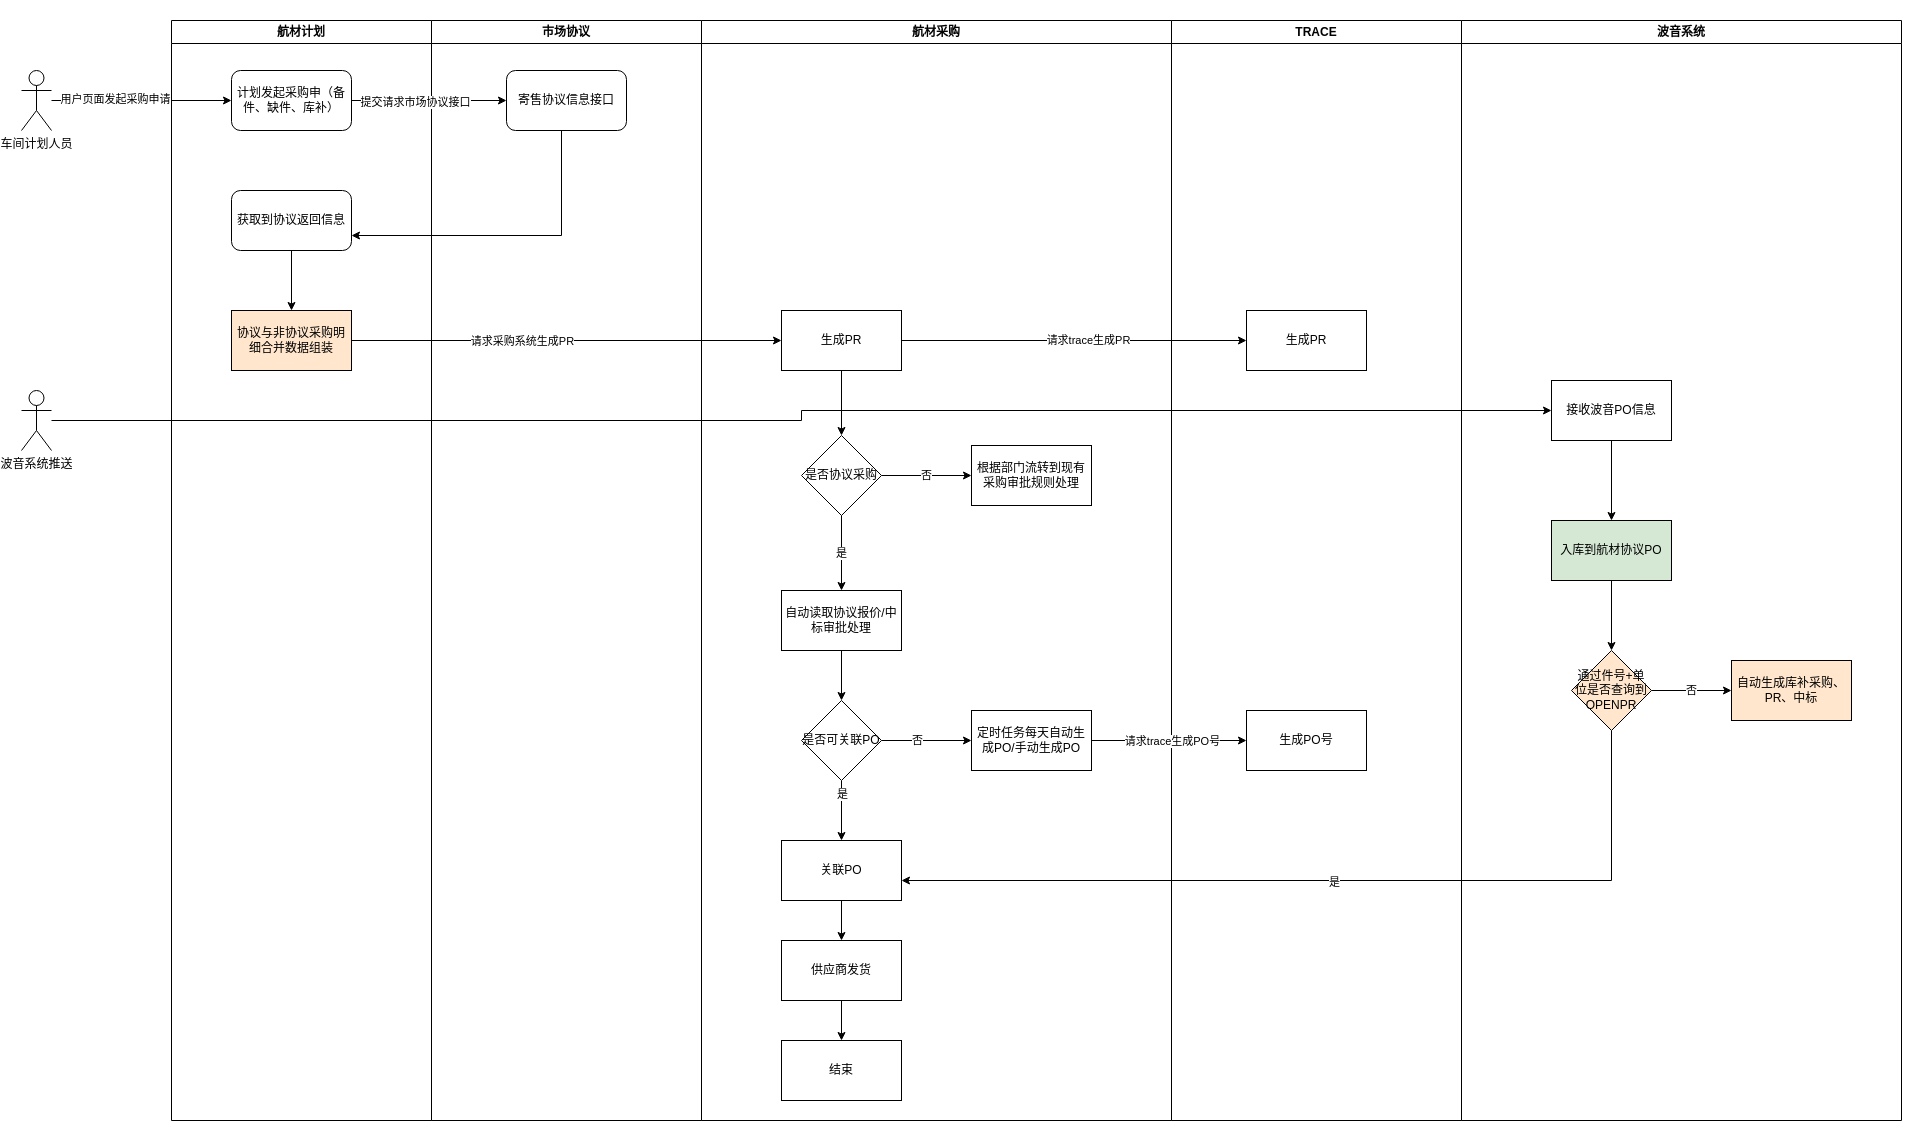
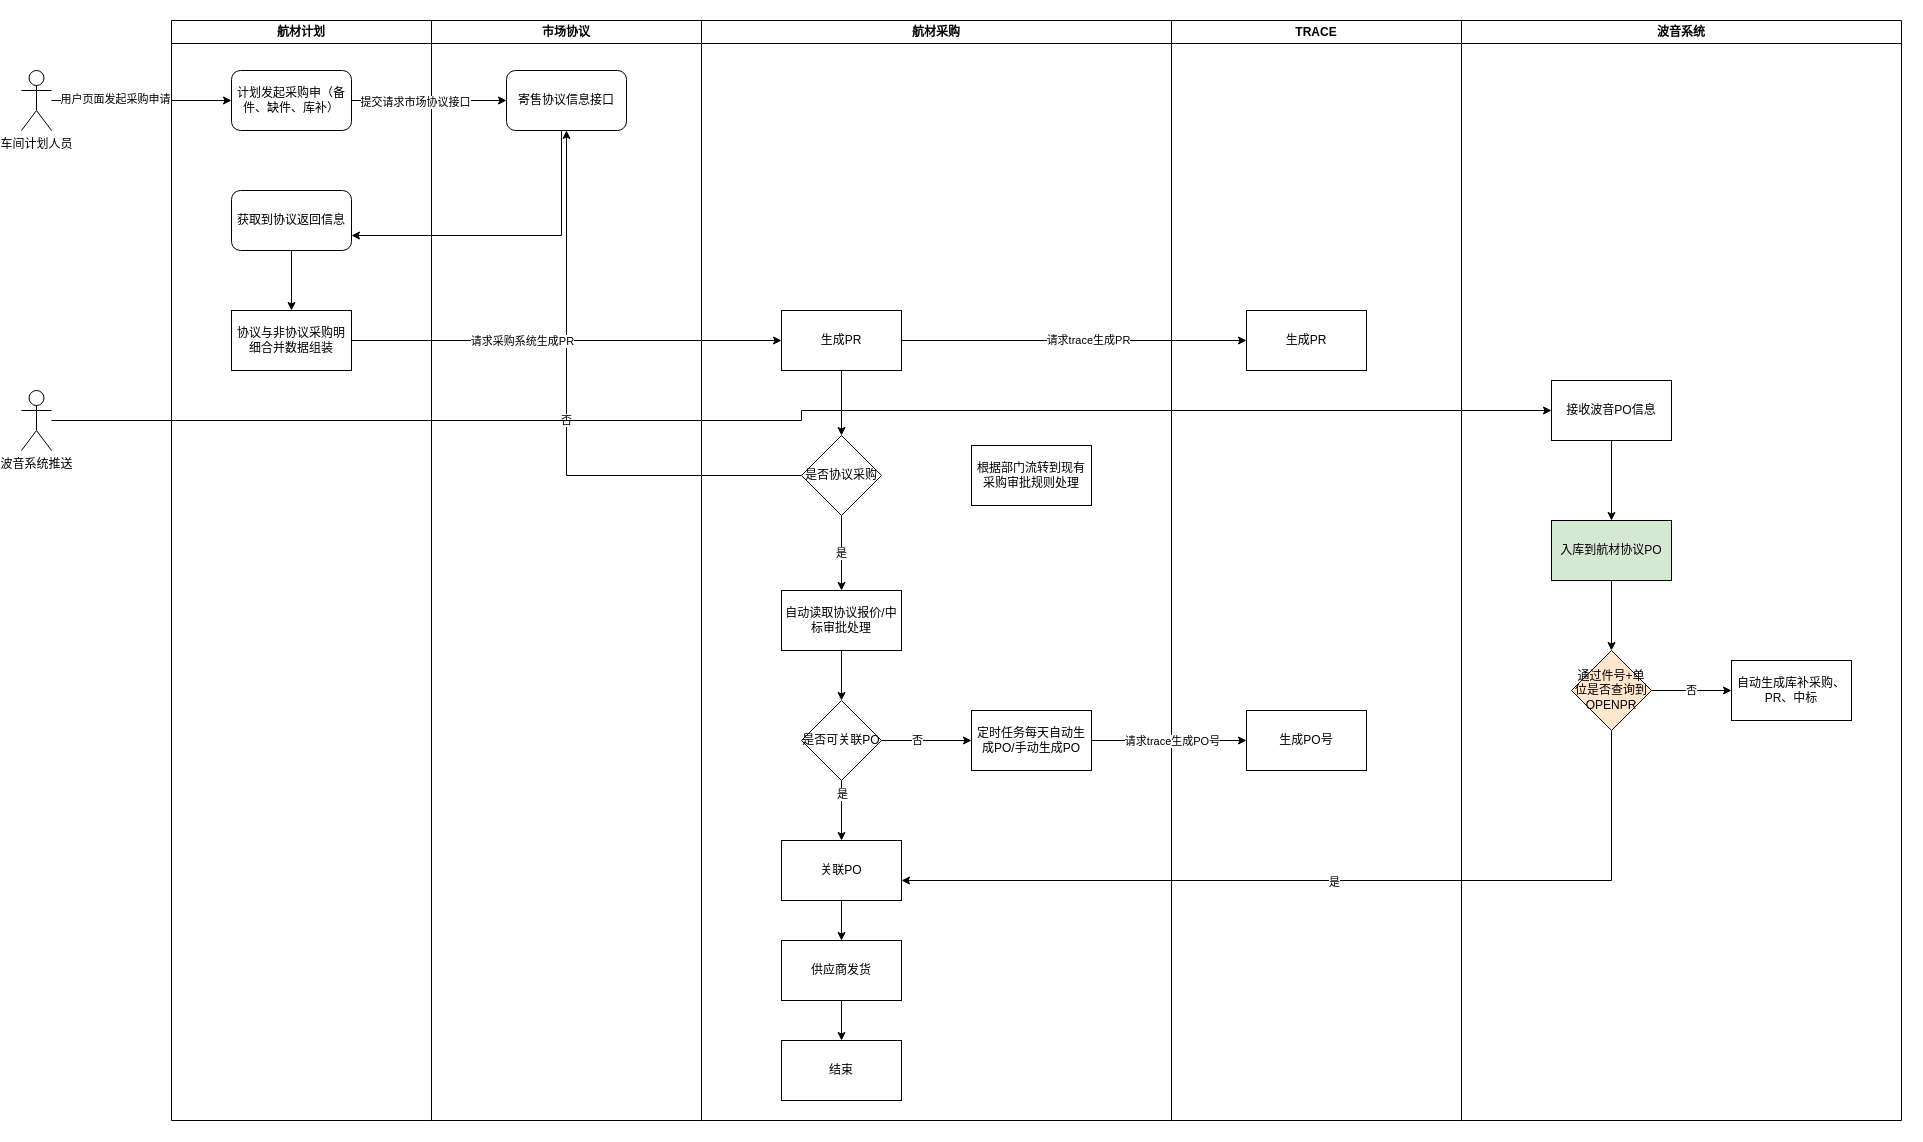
- <mxCell id="9" value="协议与非协议采购明细合并数据组装" style="rounded=0;whiteSpace=wrap;html=1;fillColor=#ffe6cc;" vertex="1" parent="5"><mxGeometry x="60" y="290" width="120" height="60" as="geometry" /></mxCell>
+ <mxCell id="9" value="协议与非协议采购明细合并数据组装" style="rounded=0;whiteSpace=wrap;html=1;" vertex="1" parent="5"><mxGeometry x="60" y="290" width="120" height="60" as="geometry" /></mxCell>
- <mxCell id="15" value="否" style="edgeStyle=orthogonalEdgeStyle;rounded=0;orthogonalLoop=1;jettySize=auto;html=1;" edge="1" parent="12" source="16" target="20"><mxGeometry relative="1" as="geometry" /></mxCell>
+ <mxCell id="15" value="否" style="edgeStyle=orthogonalEdgeStyle;rounded=0;orthogonalLoop=1;jettySize=auto;html=1;" edge="1" parent="12" source="16" target="11"><mxGeometry relative="1" as="geometry" /></mxCell>
- <mxCell id="46" value="自动生成库补采购、PR、中标" style="rounded=0;whiteSpace=wrap;html=1;fillColor=#ffe6cc;" vertex="1" parent="39"><mxGeometry x="270" y="640" width="120" height="60" as="geometry" /></mxCell>
+ <mxCell id="46" value="自动生成库补采购、PR、中标" style="rounded=0;whiteSpace=wrap;html=1;" vertex="1" parent="39"><mxGeometry x="270" y="640" width="120" height="60" as="geometry" /></mxCell>
